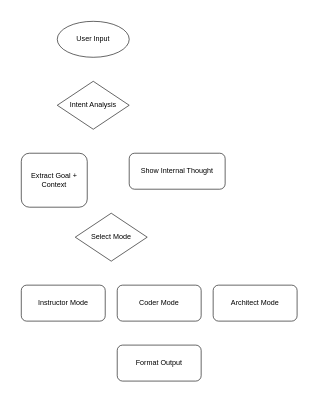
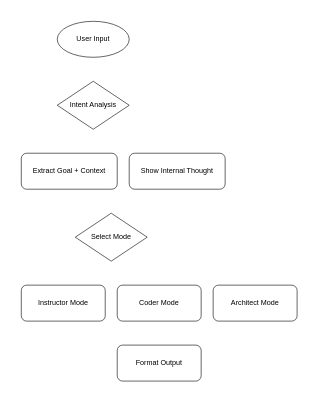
- <mxCell id="4" value="Extract Goal + Context" style="rounded=1;whiteSpace=wrap;html=1;" vertex="1" parent="1"><mxGeometry x="20" y="240" width="110" height="90" as="geometry" /></mxCell>
+ <mxCell id="4" value="Extract Goal + Context" style="rounded=1;whiteSpace=wrap;html=1;" vertex="1" parent="1"><mxGeometry x="20" y="240" width="160" height="60" as="geometry" /></mxCell>
